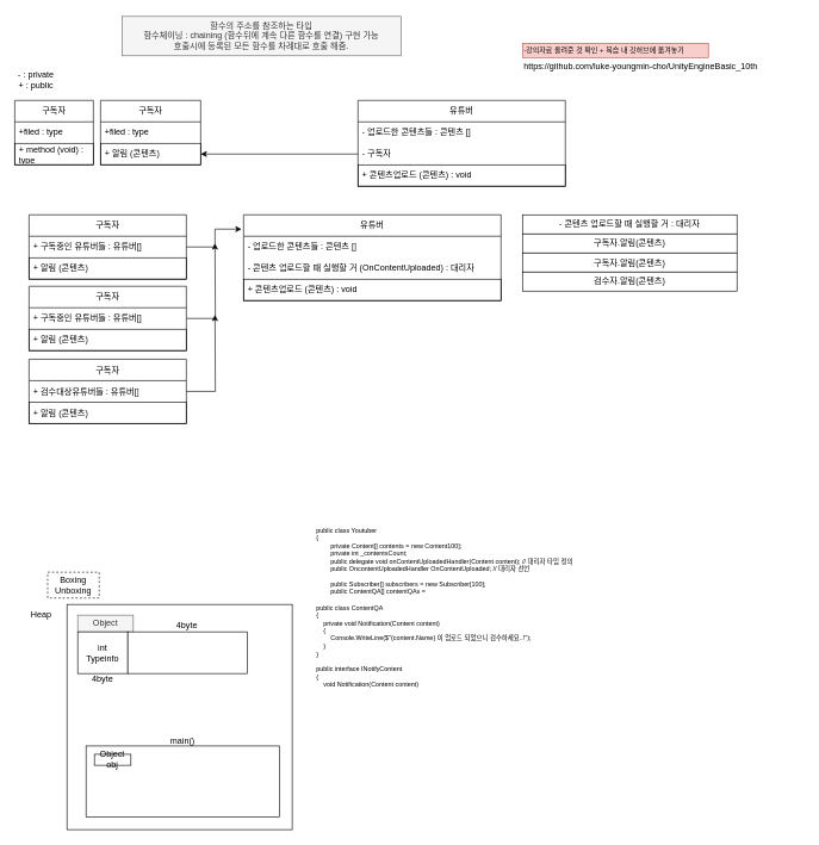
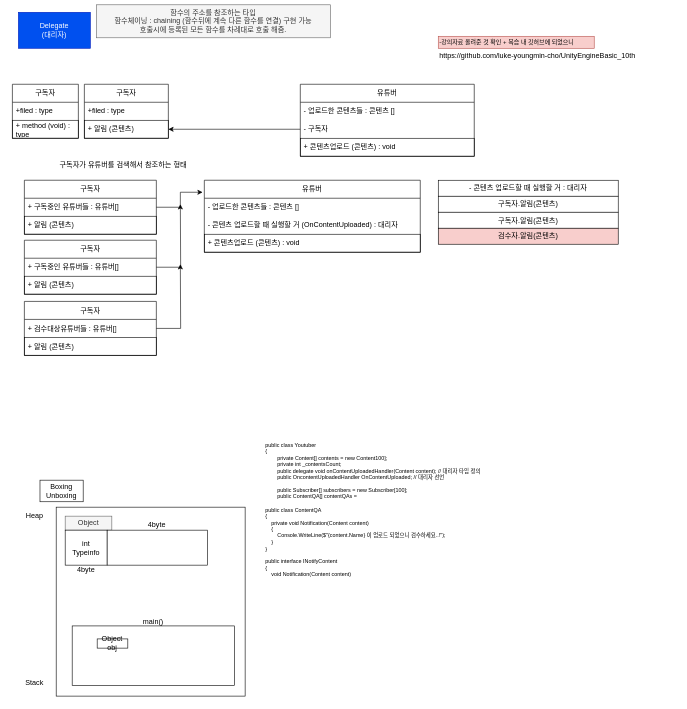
+ <mxCell id="15" value="Delegate&lt;br&gt;(대리자)" style="text;html=1;strokeColor=#001DBC;fillColor=#0050ef;align=center;verticalAlign=middle;whiteSpace=wrap;rounded=0;fontColor=#ffffff;" vertex="1" parent="1"><mxGeometry x="30" y="20" width="120" height="60" as="geometry" /></mxCell>
- <mxCell id="16" value="함수의 주소를 참조하는 타입&lt;br&gt;함수체이닝 : chaining (함수뒤에 계속 다른 함수를 연결) 구현 가능&lt;br&gt;호출시에 등록된 모든 함수를 차례대로 호출 해줌." style="text;html=1;strokeColor=#666666;fillColor=#f5f5f5;align=center;verticalAlign=middle;whiteSpace=wrap;rounded=0;fontColor=#333333;" vertex="1" parent="1"><mxGeometry x="170" y="22.5" width="390" height="55" as="geometry" /></mxCell>
+ <mxCell id="16" value="함수의 주소를 참조하는 타입&lt;br&gt;함수체이닝 : chaining (함수뒤에 계속 다른 함수를 연결) 구현 가능&lt;br&gt;호출시에 등록된 모든 함수를 차례대로 호출 해줌." style="text;html=1;strokeColor=#666666;fillColor=#f5f5f5;align=center;verticalAlign=middle;whiteSpace=wrap;rounded=0;fontColor=#333333;" vertex="1" parent="1"><mxGeometry x="160" y="7.5" width="390" height="55" as="geometry" /></mxCell>
- <mxCell id="52" value="-강의자료 올려준 것 확인 + 복습 내 깃허브에 옮겨놓기" style="text;html=1;strokeColor=#b85450;fillColor=#f8cecc;align=left;verticalAlign=middle;whiteSpace=wrap;rounded=0;fontSize=10;" vertex="1" parent="1"><mxGeometry x="730" y="60" width="260" height="20" as="geometry" /></mxCell>
+ <mxCell id="52" value="-강의자료 올려준 것 확인 + 복습 내 깃허브에 되었으니" style="text;html=1;strokeColor=#b85450;fillColor=#f8cecc;align=left;verticalAlign=middle;whiteSpace=wrap;rounded=0;fontSize=10;" vertex="1" parent="1"><mxGeometry x="730" y="60" width="260" height="20" as="geometry" /></mxCell>
- <mxCell id="20" value="- : private&lt;br&gt;+ : public" style="text;html=1;strokeColor=none;fillColor=none;align=center;verticalAlign=middle;whiteSpace=wrap;rounded=0;" vertex="1" parent="1"><mxGeometry x="20" y="97" width="60" height="30" as="geometry" /></mxCell>
+ <mxCell id="30" value="구독자가 유튜버를 검색해서 참조하는 형태" style="text;html=1;strokeColor=none;fillColor=none;align=center;verticalAlign=middle;whiteSpace=wrap;rounded=0;" vertex="1" parent="1"><mxGeometry x="60" y="260" width="290" height="30" as="geometry" /></mxCell>
- <mxCell id="42" value="검수자.알림(콘텐츠)" style="rounded=0;whiteSpace=wrap;html=1;" vertex="1" parent="1"><mxGeometry x="730" y="380.003" width="300" height="26.667" as="geometry" /></mxCell>
+ <mxCell id="42" value="검수자.알림(콘텐츠)" style="rounded=0;whiteSpace=wrap;html=1;fillColor=#f8cecc;" vertex="1" parent="1"><mxGeometry x="730" y="380.003" width="300" height="26.667" as="geometry" /></mxCell>
- <mxCell id="3" value="Boxing&lt;br&gt;Unboxing" style="rounded=0;whiteSpace=wrap;html=1;dashed=1;" parent="2" vertex="1"><mxGeometry x="36" width="72" height="36" as="geometry" /></mxCell>
+ <mxCell id="3" value="Boxing&lt;br&gt;Unboxing" style="rounded=0;whiteSpace=wrap;html=1;" parent="2" vertex="1"><mxGeometry x="36" width="72" height="36" as="geometry" /></mxCell>
- <mxCell id="9" value="Object obj" style="rounded=0;whiteSpace=wrap;html=1;" parent="2" vertex="1"><mxGeometry x="101.34" y="254.673" width="51.102" height="15.327" as="geometry" /></mxCell>
+ <mxCell id="9" value="Object obj" style="rounded=0;whiteSpace=wrap;html=1;" parent="2" vertex="1"><mxGeometry x="131.34" y="264.673" width="51.102" height="15.327" as="geometry" /></mxCell>
+ <mxCell id="5" value="Stack" style="text;html=1;strokeColor=none;fillColor=none;align=center;verticalAlign=middle;whiteSpace=wrap;rounded=0;" parent="2" vertex="1"><mxGeometry y="324" width="54" height="27" as="geometry" /></mxCell>
